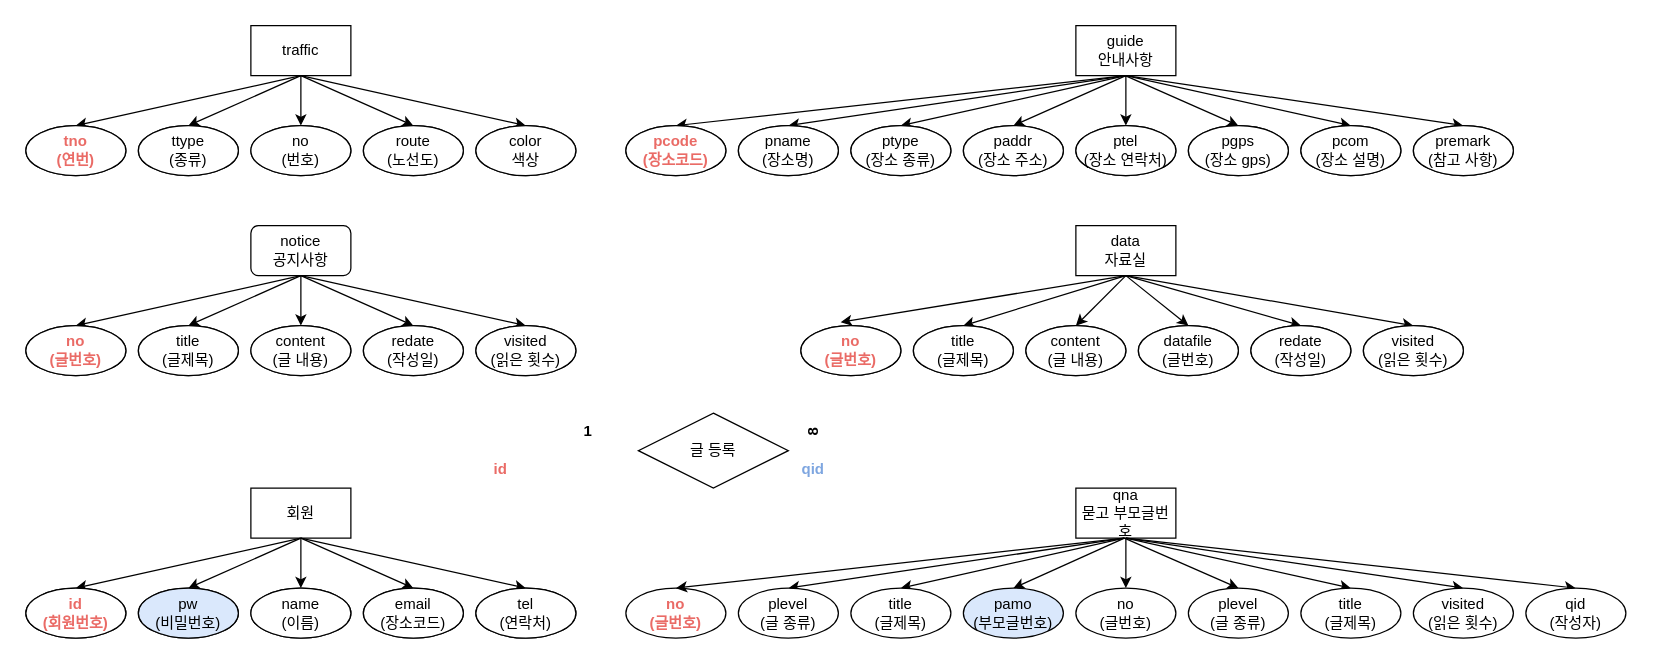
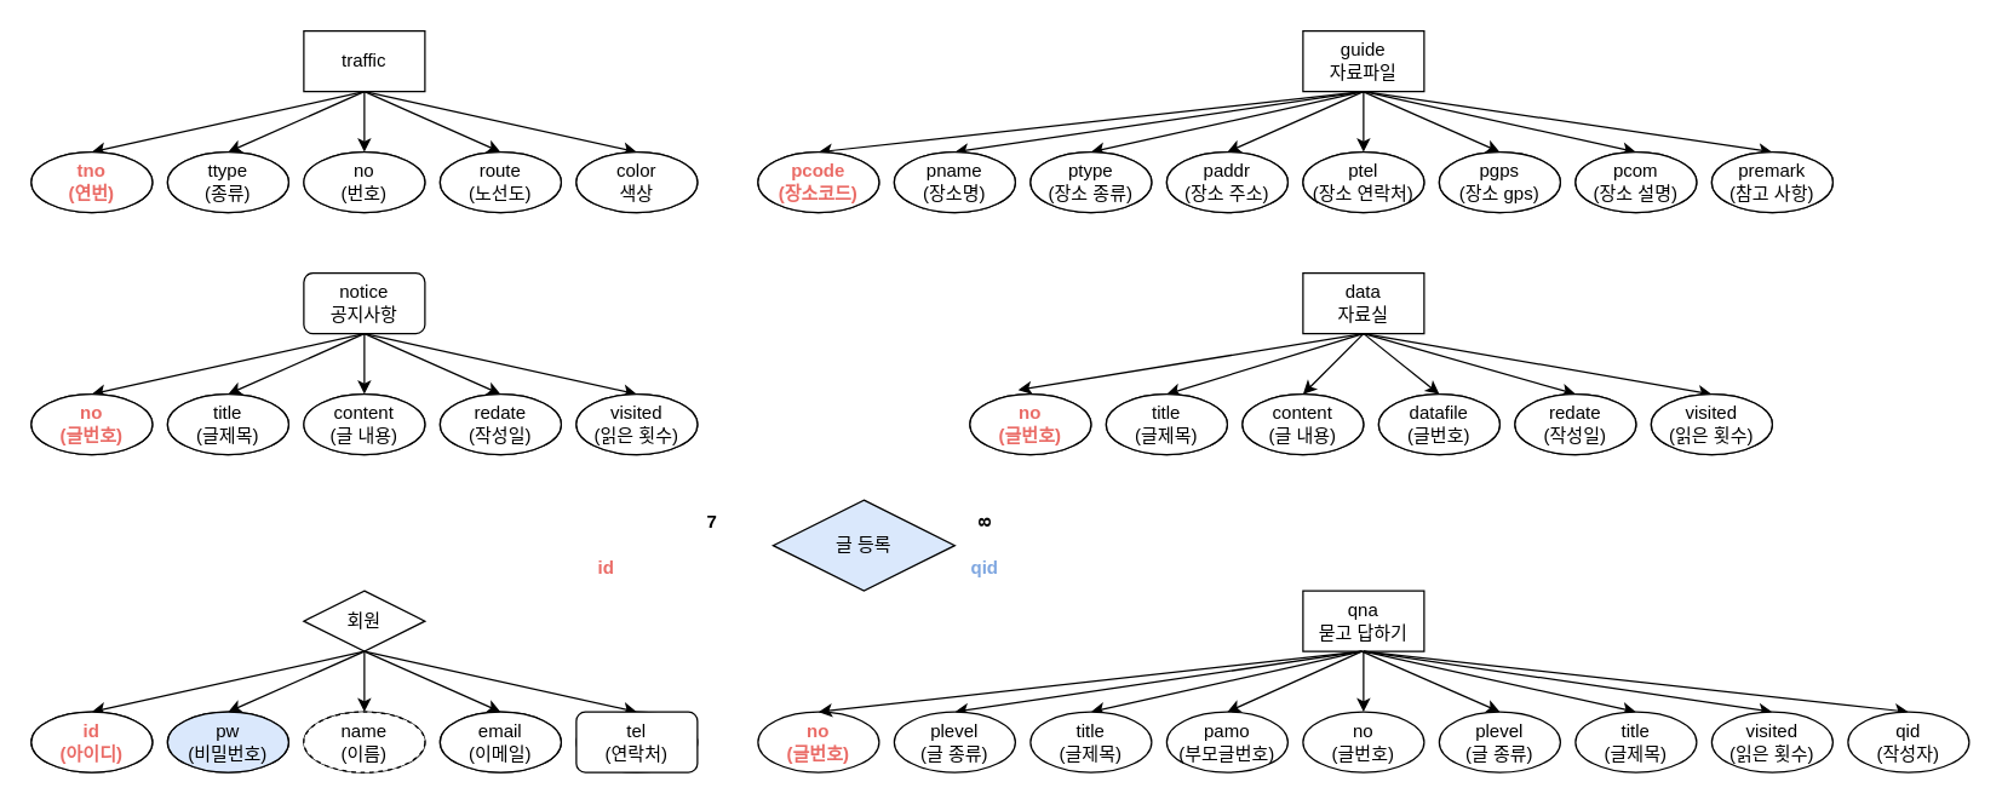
- <mxCell id="11" value="&lt;div&gt;guide&lt;/div&gt;안내사항" style="rounded=0;whiteSpace=wrap;html=1;" parent="1" vertex="1"><mxGeometry x="860" y="20" width="80" height="40" as="geometry" /></mxCell>
+ <mxCell id="11" value="&lt;div&gt;guide&lt;/div&gt;자료파일" style="rounded=0;whiteSpace=wrap;html=1;" parent="1" vertex="1"><mxGeometry x="860" y="20" width="80" height="40" as="geometry" /></mxCell>
- <mxCell id="78" value="1" style="text;html=1;align=center;verticalAlign=middle;whiteSpace=wrap;rounded=0;fontStyle=1" parent="1" vertex="1"><mxGeometry x="440" y="330" width="60" height="30" as="geometry" /></mxCell>
+ <mxCell id="78" value="7" style="text;html=1;align=center;verticalAlign=middle;whiteSpace=wrap;rounded=0;fontStyle=1" parent="1" vertex="1"><mxGeometry x="440" y="330" width="60" height="30" as="geometry" /></mxCell>
- <mxCell id="74" value="글 등록" style="rhombus;whiteSpace=wrap;html=1;" parent="1" vertex="1"><mxGeometry x="510" y="330" width="120" height="60" as="geometry" /></mxCell>
+ <mxCell id="74" value="글 등록" style="rhombus;whiteSpace=wrap;html=1;fillColor=#dae8fc;" parent="1" vertex="1"><mxGeometry x="510" y="330" width="120" height="60" as="geometry" /></mxCell>
- <mxCell id="63" value="회원&lt;div&gt;&lt;/div&gt;&lt;div&gt;&lt;/div&gt;" style="rounded=0;whiteSpace=wrap;html=1;" parent="1" vertex="1"><mxGeometry x="200" y="390" width="80" height="40" as="geometry" /></mxCell>
+ <mxCell id="63" value="회원&lt;div&gt;&lt;/div&gt;&lt;div&gt;&lt;/div&gt;" style="rhombus;whiteSpace=wrap;html=1;" parent="1" vertex="1"><mxGeometry x="200" y="390" width="80" height="40" as="geometry" /></mxCell>
- <mxCell id="40" value="qna&lt;div&gt;&lt;div&gt;&lt;/div&gt;&lt;div&gt;&lt;/div&gt;&lt;div&gt;묻고 부모글번호&lt;/div&gt;&lt;/div&gt;" style="rounded=0;whiteSpace=wrap;html=1;" parent="1" vertex="1"><mxGeometry x="860" y="390" width="80" height="40" as="geometry" /></mxCell>
+ <mxCell id="40" value="qna&lt;div&gt;&lt;div&gt;&lt;/div&gt;&lt;div&gt;&lt;/div&gt;&lt;div&gt;묻고 답하기&lt;/div&gt;&lt;/div&gt;" style="rounded=0;whiteSpace=wrap;html=1;" parent="1" vertex="1"><mxGeometry x="860" y="390" width="80" height="40" as="geometry" /></mxCell>
- <mxCell id="112" value="&lt;span style=&quot;background-color: initial;&quot;&gt;id&lt;/span&gt;&lt;div&gt;&lt;span style=&quot;background-color: initial;&quot;&gt;(회원번호)&lt;/span&gt;&lt;/div&gt;" style="ellipse;whiteSpace=wrap;html=1;fontColor=#EA6B66;fontStyle=1" vertex="1" parent="1"><mxGeometry x="20" y="470" width="80" height="40" as="geometry" /></mxCell>
+ <mxCell id="112" value="&lt;span style=&quot;background-color: initial;&quot;&gt;id&lt;/span&gt;&lt;div&gt;&lt;span style=&quot;background-color: initial;&quot;&gt;(아이디)&lt;/span&gt;&lt;/div&gt;" style="ellipse;whiteSpace=wrap;html=1;fontColor=#EA6B66;fontStyle=1" vertex="1" parent="1"><mxGeometry x="20" y="470" width="80" height="40" as="geometry" /></mxCell>
- <mxCell id="114" value="&lt;div&gt;name&lt;/div&gt;&lt;div&gt;(이름)&lt;/div&gt;" style="ellipse;whiteSpace=wrap;html=1;" vertex="1" parent="1"><mxGeometry x="200" y="470" width="80" height="40" as="geometry" /></mxCell>
+ <mxCell id="114" value="&lt;div&gt;name&lt;/div&gt;&lt;div&gt;(이름)&lt;/div&gt;" style="ellipse;whiteSpace=wrap;html=1;dashed=1;" vertex="1" parent="1"><mxGeometry x="200" y="470" width="80" height="40" as="geometry" /></mxCell>
- <mxCell id="115" value="&lt;span style=&quot;background-color: initial;&quot;&gt;email&lt;/span&gt;&lt;div&gt;(장소코드)&lt;/div&gt;" style="ellipse;whiteSpace=wrap;html=1;" vertex="1" parent="1"><mxGeometry x="290" y="470" width="80" height="40" as="geometry" /></mxCell>
+ <mxCell id="115" value="&lt;span style=&quot;background-color: initial;&quot;&gt;email&lt;/span&gt;&lt;div&gt;(이메일)&lt;/div&gt;" style="ellipse;whiteSpace=wrap;html=1;" vertex="1" parent="1"><mxGeometry x="290" y="470" width="80" height="40" as="geometry" /></mxCell>
- <mxCell id="116" value="&lt;span style=&quot;background-color: initial;&quot;&gt;tel&lt;/span&gt;&lt;div&gt;(연락처)&lt;/div&gt;" style="ellipse;whiteSpace=wrap;html=1;" vertex="1" parent="1"><mxGeometry x="380" y="470" width="80" height="40" as="geometry" /></mxCell>
+ <mxCell id="116" value="&lt;span style=&quot;background-color: initial;&quot;&gt;tel&lt;/span&gt;&lt;div&gt;(연락처)&lt;/div&gt;" style="whiteSpace=wrap;html=1;rounded=1;" vertex="1" parent="1"><mxGeometry x="380" y="470" width="80" height="40" as="geometry" /></mxCell>
- <mxCell id="100" value="pamo&lt;div&gt;(부모글번호)&lt;/div&gt;" style="ellipse;whiteSpace=wrap;html=1;fillColor=#dae8fc;" vertex="1" parent="1"><mxGeometry x="770" y="470" width="80" height="40" as="geometry" /></mxCell>
+ <mxCell id="100" value="pamo&lt;div&gt;(부모글번호)&lt;/div&gt;" style="ellipse;whiteSpace=wrap;html=1;" vertex="1" parent="1"><mxGeometry x="770" y="470" width="80" height="40" as="geometry" /></mxCell>
